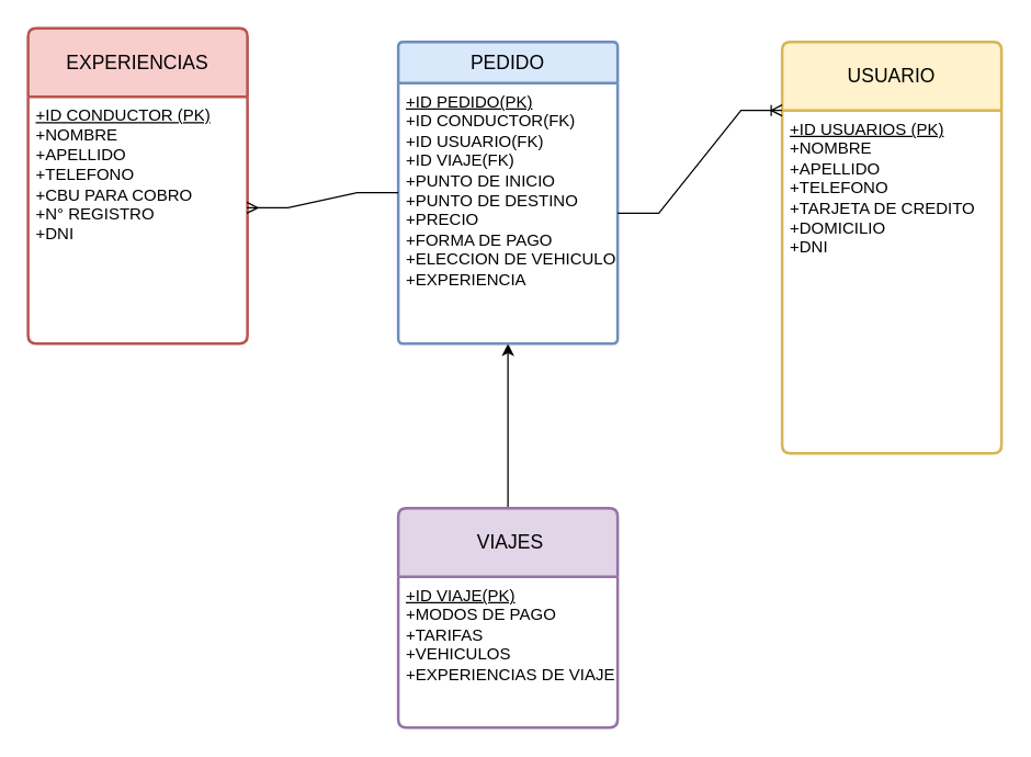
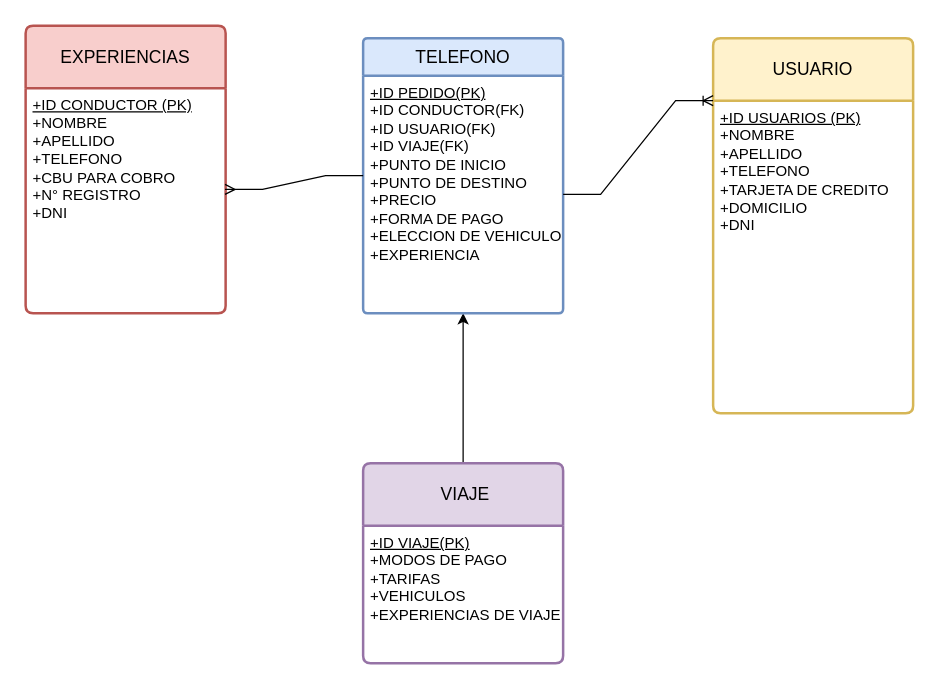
- <mxCell id="9" value="PEDIDO" style="swimlane;childLayout=stackLayout;horizontal=1;startSize=30;horizontalStack=0;rounded=1;fontSize=14;fontStyle=0;strokeWidth=2;resizeParent=0;resizeLast=1;shadow=0;dashed=0;align=center;arcSize=4;whiteSpace=wrap;html=1;fillColor=#dae8fc;strokeColor=#6c8ebf;" parent="1" vertex="1"><mxGeometry x="290" y="30" width="160" height="220" as="geometry" /></mxCell>
+ <mxCell id="9" value="TELEFONO" style="swimlane;childLayout=stackLayout;horizontal=1;startSize=30;horizontalStack=0;rounded=1;fontSize=14;fontStyle=0;strokeWidth=2;resizeParent=0;resizeLast=1;shadow=0;dashed=0;align=center;arcSize=4;whiteSpace=wrap;html=1;fillColor=#dae8fc;strokeColor=#6c8ebf;" parent="1" vertex="1"><mxGeometry x="290" y="30" width="160" height="220" as="geometry" /></mxCell>
- <mxCell id="3" value="&amp;nbsp;VIAJES" style="swimlane;childLayout=stackLayout;horizontal=1;startSize=50;horizontalStack=0;rounded=1;fontSize=14;fontStyle=0;strokeWidth=2;resizeParent=0;resizeLast=1;shadow=0;dashed=0;align=center;arcSize=4;whiteSpace=wrap;html=1;fillColor=#e1d5e7;strokeColor=#9673a6;" parent="1" vertex="1"><mxGeometry x="290" y="370" width="160" height="160" as="geometry"><mxRectangle x="60" y="50" width="80" height="50" as="alternateBounds" /></mxGeometry></mxCell>
+ <mxCell id="3" value="&amp;nbsp;VIAJE" style="swimlane;childLayout=stackLayout;horizontal=1;startSize=50;horizontalStack=0;rounded=1;fontSize=14;fontStyle=0;strokeWidth=2;resizeParent=0;resizeLast=1;shadow=0;dashed=0;align=center;arcSize=4;whiteSpace=wrap;html=1;fillColor=#e1d5e7;strokeColor=#9673a6;" parent="1" vertex="1"><mxGeometry x="290" y="370" width="160" height="160" as="geometry"><mxRectangle x="60" y="50" width="80" height="50" as="alternateBounds" /></mxGeometry></mxCell>
